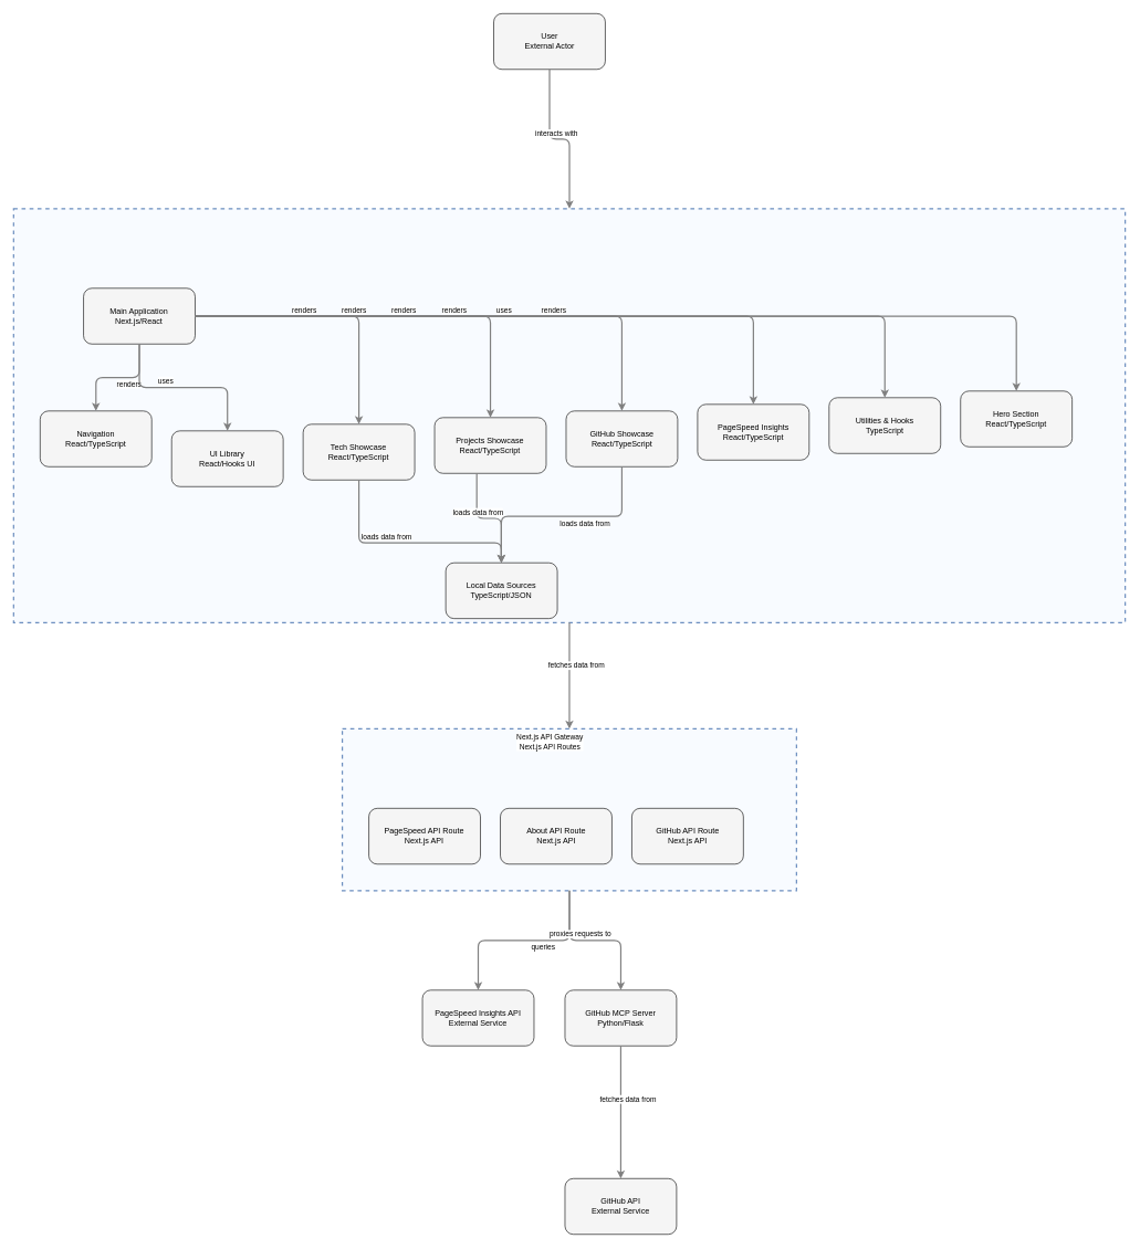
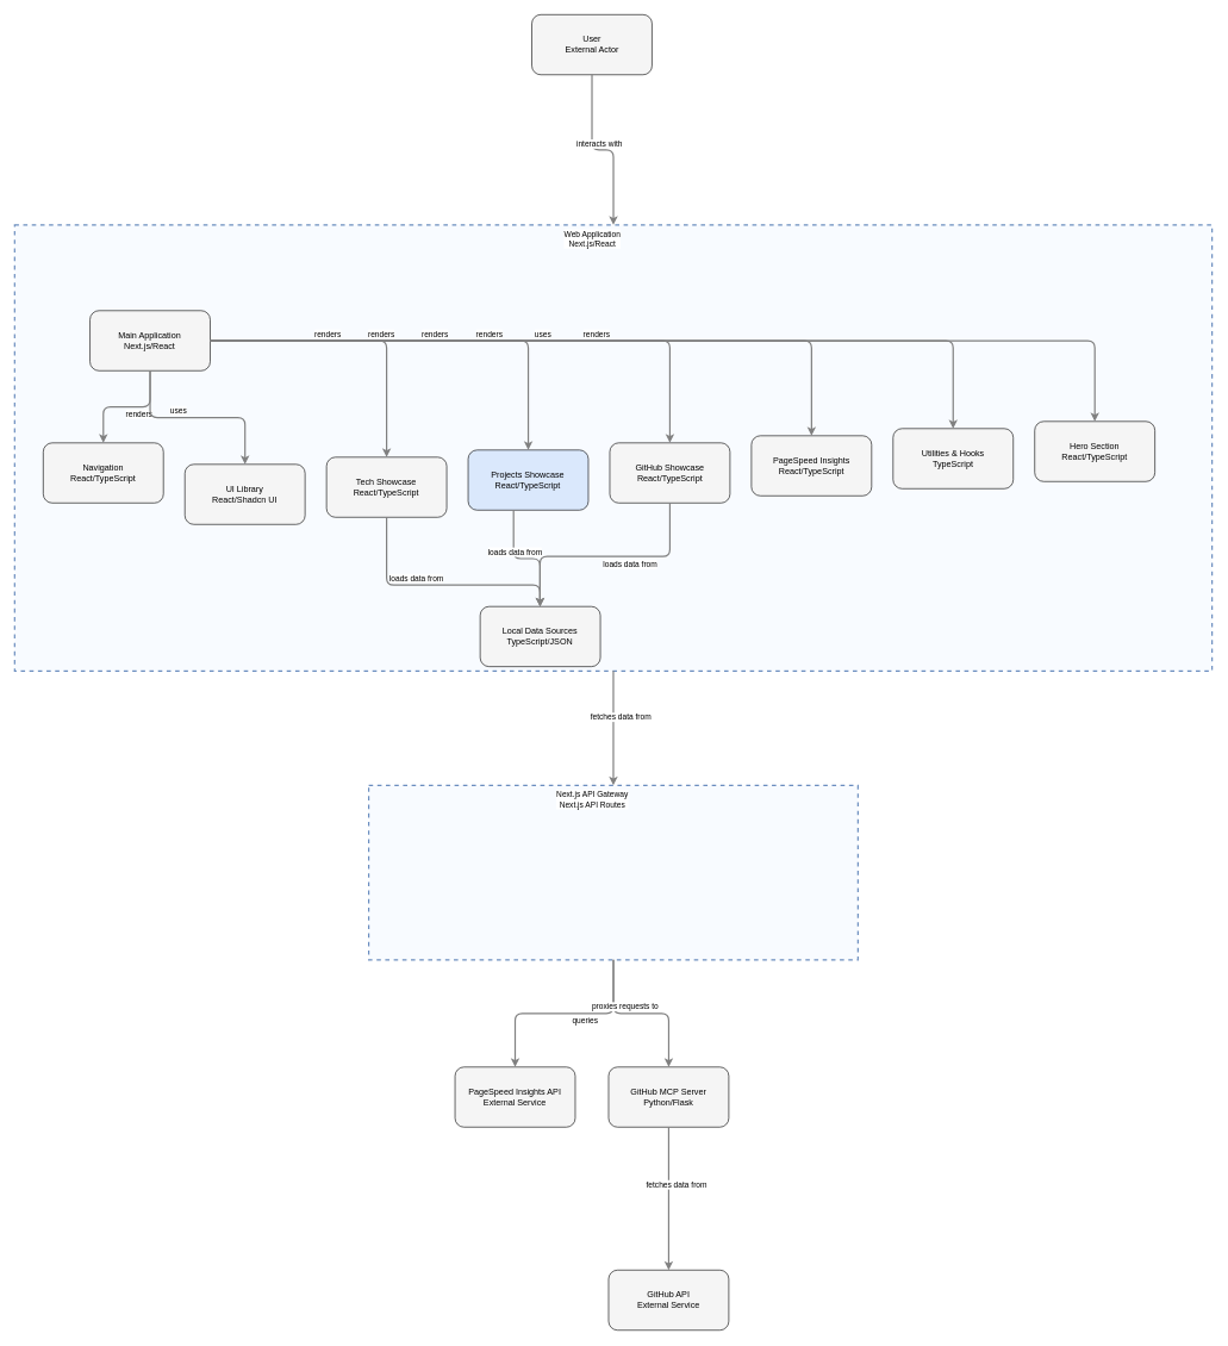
+ <mxCell id="18" value="Web Application&lt;br&gt;Next.js/React" style="edgeLabel;html=1;align=center;verticalAlign=middle;resizable=0;labelBackgroundColor=white;spacing=5" parent="1" vertex="1"><mxGeometry x="28" y="322.079" width="1599.263" height="24" as="geometry" /></mxCell>
- <mxCell id="11" value="Projects Showcase&lt;br&gt;React/TypeScript" style="rounded=1;whiteSpace=wrap;html=1;fillColor=#f5f5f5" parent="7" vertex="1"><mxGeometry x="634.473" y="315" width="168.158" height="84.079" as="geometry" /></mxCell>
+ <mxCell id="11" value="Projects Showcase&lt;br&gt;React/TypeScript" style="rounded=1;whiteSpace=wrap;html=1;fillColor=#dae8fc;" parent="7" vertex="1"><mxGeometry x="634.473" y="315" width="168.158" height="84.079" as="geometry" /></mxCell>
- <mxCell id="16" value="UI Library&lt;br&gt;React/Hooks UI" style="rounded=1;whiteSpace=wrap;html=1;fillColor=#f5f5f5" parent="7" vertex="1"><mxGeometry x="238.158" y="335" width="168.158" height="84.079" as="geometry" /></mxCell>
+ <mxCell id="16" value="UI Library&lt;br&gt;React/Shadcn UI" style="rounded=1;whiteSpace=wrap;html=1;fillColor=#f5f5f5" parent="7" vertex="1"><mxGeometry x="238.158" y="335" width="168.158" height="84.079" as="geometry" /></mxCell>
- <mxCell id="5" value="PageSpeed API Route&lt;br&gt;Next.js API" style="rounded=1;whiteSpace=wrap;html=1;fillColor=#f5f5f5" parent="2" vertex="1"><mxGeometry x="40" y="120" width="168.158" height="84.079" as="geometry" /></mxCell>
- <mxCell id="3" value="About API Route&lt;br&gt;Next.js API" style="rounded=1;whiteSpace=wrap;html=1;fillColor=#f5f5f5" parent="2" vertex="1"><mxGeometry x="238.158" y="120" width="168.158" height="84.079" as="geometry" /></mxCell>
- <mxCell id="4" value="GitHub API Route&lt;br&gt;Next.js API" style="rounded=1;whiteSpace=wrap;html=1;fillColor=#f5f5f5" parent="2" vertex="1"><mxGeometry x="436.316" y="120" width="168.158" height="84.079" as="geometry" /></mxCell>
